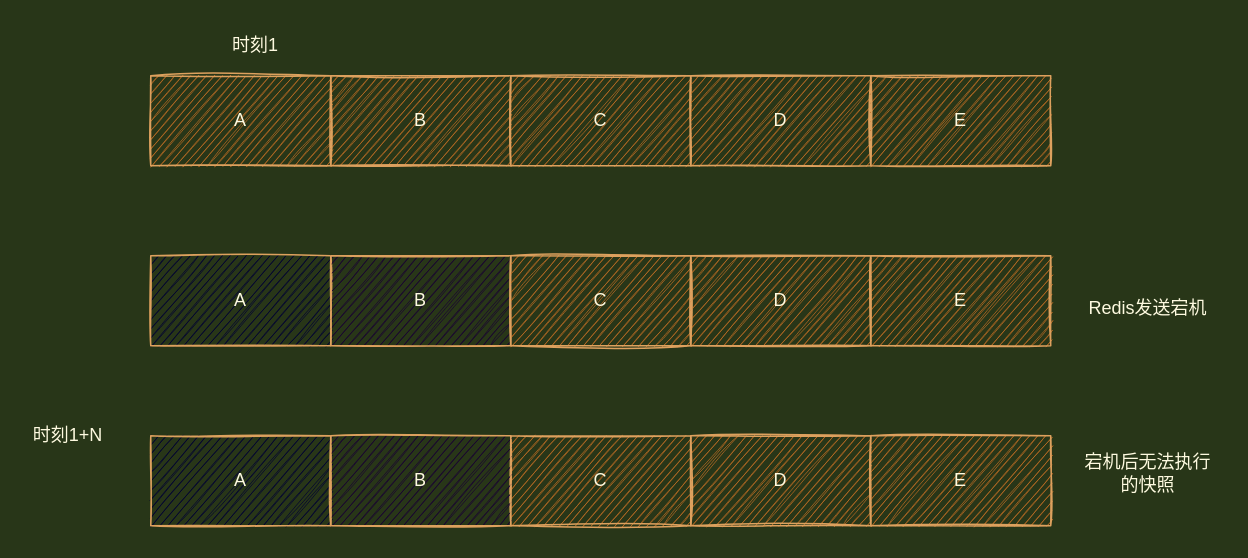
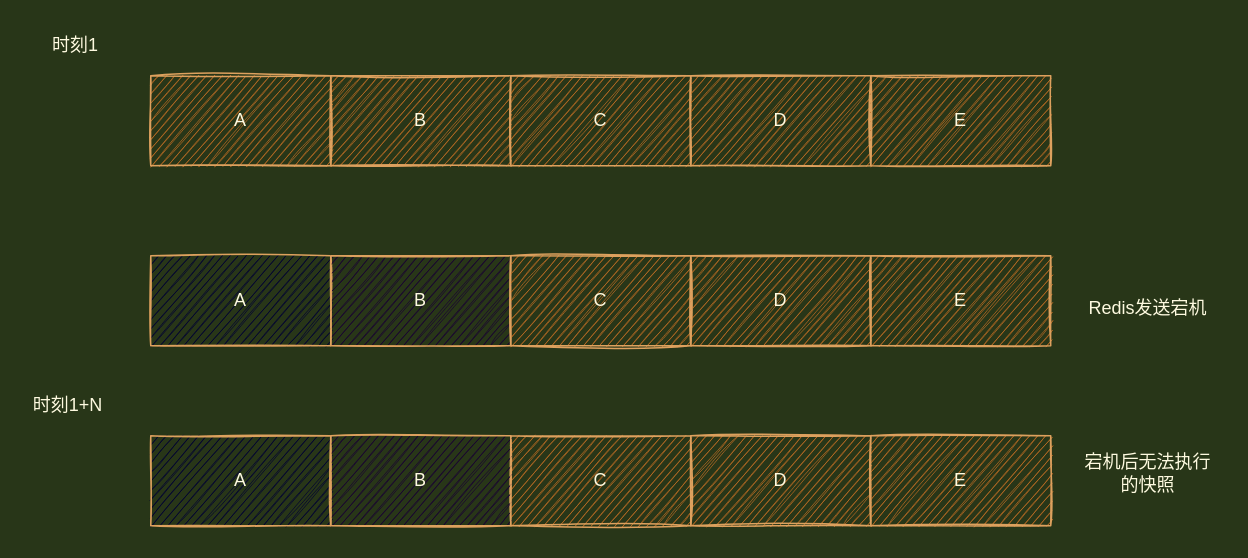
- <mxCell id="15" value="时刻1" style="text;html=1;strokeColor=none;fillColor=none;align=center;verticalAlign=middle;whiteSpace=wrap;sketch=1;fontColor=#FEFAE0;" vertex="1" parent="1"><mxGeometry x="150" y="20" width="40" height="20" as="geometry" /></mxCell>
+ <mxCell id="15" value="时刻1" style="text;html=1;strokeColor=none;fillColor=none;align=center;verticalAlign=middle;whiteSpace=wrap;sketch=1;fontColor=#FEFAE0;" vertex="1" parent="1"><mxGeometry x="30" y="20" width="40" height="20" as="geometry" /></mxCell>
- <mxCell id="16" value="时刻1+N" style="text;html=1;strokeColor=none;fillColor=none;align=center;verticalAlign=middle;whiteSpace=wrap;sketch=1;fontColor=#FEFAE0;" vertex="1" parent="1"><mxGeometry x="20" y="280" width="50" height="20" as="geometry" /></mxCell>
+ <mxCell id="16" value="时刻1+N" style="text;html=1;strokeColor=none;fillColor=none;align=center;verticalAlign=middle;whiteSpace=wrap;sketch=1;fontColor=#FEFAE0;" vertex="1" parent="1"><mxGeometry x="20" y="260" width="50" height="20" as="geometry" /></mxCell>
